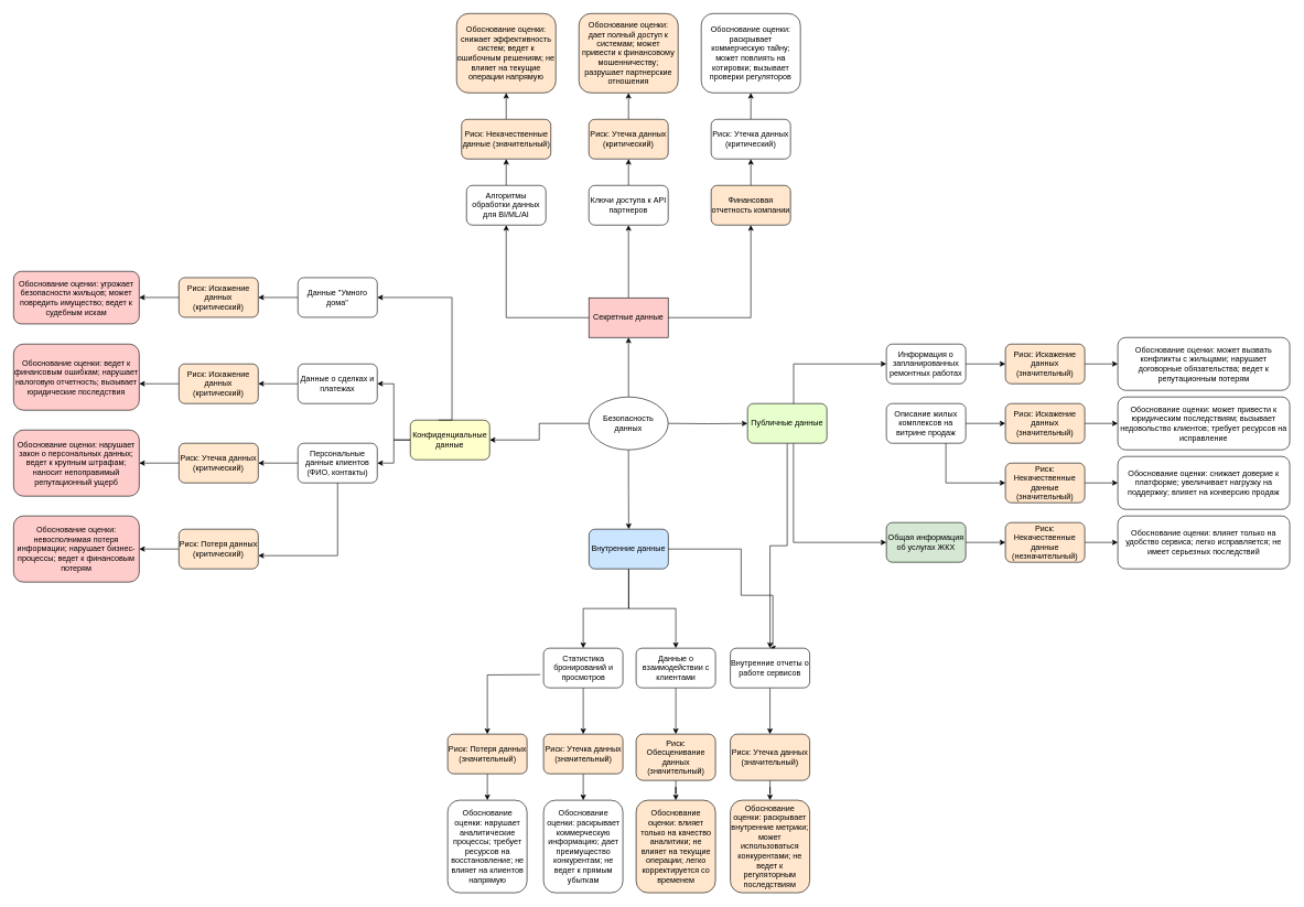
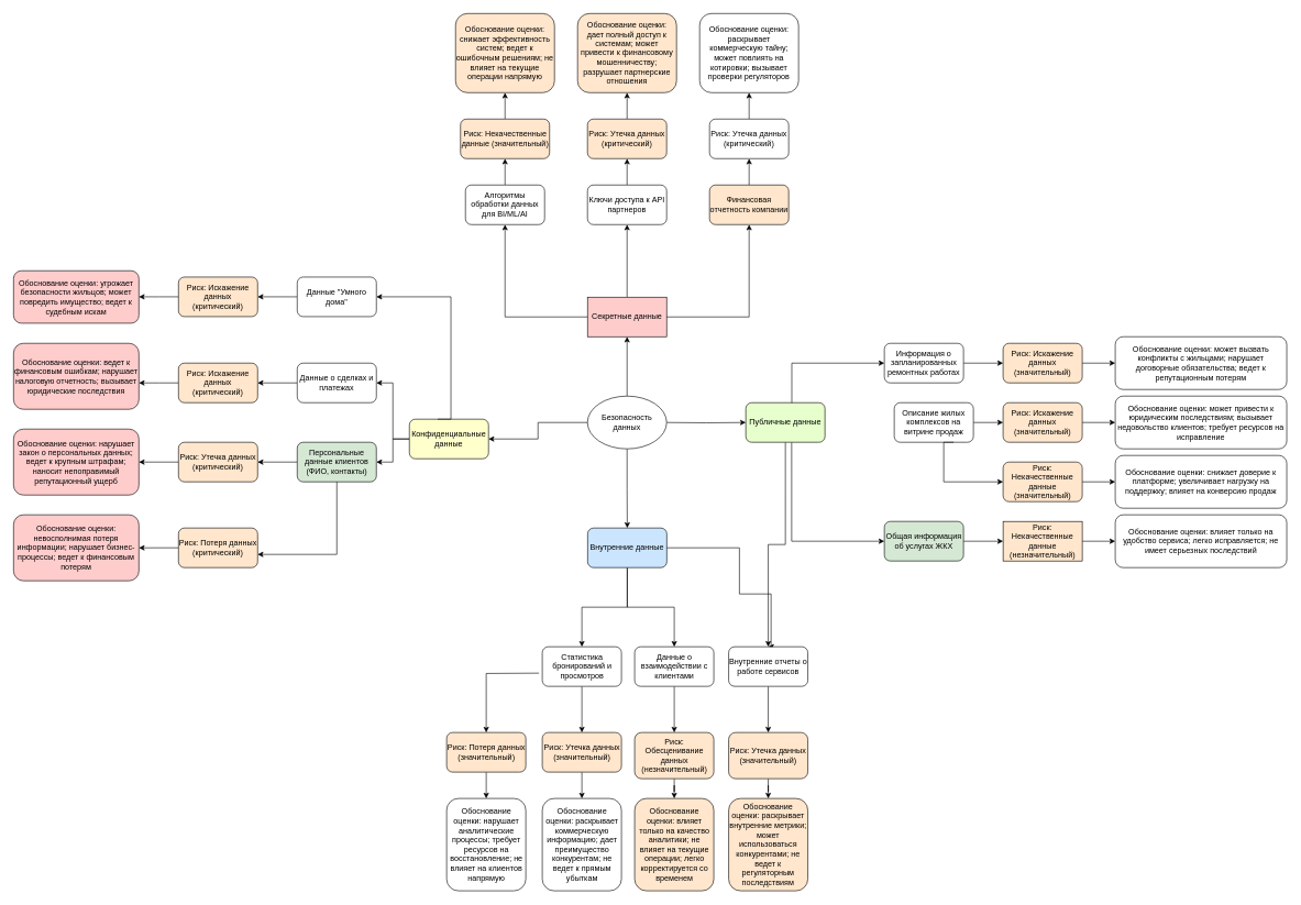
- <mxCell id="18" value="Описание жилых комплексов на витрине продаж" style="rounded=1;whiteSpace=wrap;html=1;" vertex="1" parent="1"><mxGeometry x="1340" y="610" width="120" height="60" as="geometry" /></mxCell>
+ <mxCell id="18" value="Описание жилых комплексов на витрине продаж" style="rounded=1;whiteSpace=wrap;html=1;" vertex="1" parent="1"><mxGeometry x="1355" y="610" width="120" height="60" as="geometry" /></mxCell>
- <mxCell id="25" value="Персональные данные клиентов (ФИО, контакты)" style="rounded=1;whiteSpace=wrap;html=1;" vertex="1" parent="1"><mxGeometry x="450" y="670" width="120" height="60" as="geometry" /></mxCell>
+ <mxCell id="25" value="Персональные данные клиентов (ФИО, контакты)" style="rounded=1;whiteSpace=wrap;html=1;fillColor=#d5e8d4;" vertex="1" parent="1"><mxGeometry x="450" y="670" width="120" height="60" as="geometry" /></mxCell>
- <mxCell id="67" value="Риск: Некачественные данные (незначительный)" style="rounded=1;whiteSpace=wrap;html=1;fillColor=light-dark(#FFE6CC,var(--ge-dark-color, #121212));" vertex="1" parent="1"><mxGeometry x="1520" y="790" width="120" height="60" as="geometry" /></mxCell>
+ <mxCell id="67" value="Риск: Некачественные данные (незначительный)" style="whiteSpace=wrap;html=1;fillColor=light-dark(#FFE6CC,var(--ge-dark-color, #121212));rounded=0;" vertex="1" parent="1"><mxGeometry x="1520" y="790" width="120" height="60" as="geometry" /></mxCell>
- <mxCell id="33" value="Риск: Обесценивание данных (значительный)" style="rounded=1;whiteSpace=wrap;html=1;fillColor=light-dark(#FFE6CC,var(--ge-dark-color, #121212));" vertex="1" parent="1"><mxGeometry x="961.5" y="1110" width="120" height="70" as="geometry" /></mxCell>
+ <mxCell id="33" value="Риск: Обесценивание данных (незначительный)" style="rounded=1;whiteSpace=wrap;html=1;fillColor=light-dark(#FFE6CC,var(--ge-dark-color, #121212));" vertex="1" parent="1"><mxGeometry x="961.5" y="1110" width="120" height="70" as="geometry" /></mxCell>
